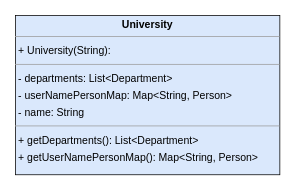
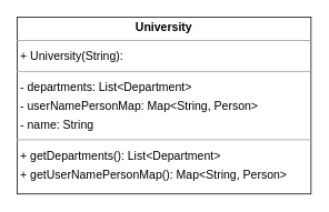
- <mxCell id="2" value="&lt;p style=&quot;margin:0px;margin-top:4px;text-align:center;&quot;&gt;&lt;b&gt;University&lt;/b&gt;&lt;/p&gt;&lt;hr size=&quot;1&quot;/&gt;&lt;p style=&quot;margin:0 0 0 4px;line-height:1.6;&quot;&gt;+ University(String): &lt;/p&gt;&lt;hr size=&quot;1&quot;/&gt;&lt;p style=&quot;margin:0 0 0 4px;line-height:1.6;&quot;&gt;- departments: List&amp;lt;Department&amp;gt;&lt;br/&gt;- userNamePersonMap: Map&amp;lt;String, Person&amp;gt;&lt;br/&gt;- name: String&lt;/p&gt;&lt;hr size=&quot;1&quot;/&gt;&lt;p style=&quot;margin:0 0 0 4px;line-height:1.6;&quot;&gt;+ getDepartments(): List&amp;lt;Department&amp;gt;&lt;br/&gt;+ getUserNamePersonMap(): Map&amp;lt;String, Person&amp;gt;&lt;/p&gt;" style="verticalAlign=top;align=left;overflow=fill;fontSize=14;fontFamily=Helvetica;html=1;rounded=0;shadow=0;comic=0;labelBackgroundColor=none;strokeWidth=1;fillColor=#dae8fc;" vertex="1" parent="1"><mxGeometry x="20" y="20" width="352" height="212" as="geometry" /></mxCell>
+ <mxCell id="2" value="&lt;p style=&quot;margin:0px;margin-top:4px;text-align:center;&quot;&gt;&lt;b&gt;University&lt;/b&gt;&lt;/p&gt;&lt;hr size=&quot;1&quot;/&gt;&lt;p style=&quot;margin:0 0 0 4px;line-height:1.6;&quot;&gt;+ University(String): &lt;/p&gt;&lt;hr size=&quot;1&quot;/&gt;&lt;p style=&quot;margin:0 0 0 4px;line-height:1.6;&quot;&gt;- departments: List&amp;lt;Department&amp;gt;&lt;br/&gt;- userNamePersonMap: Map&amp;lt;String, Person&amp;gt;&lt;br/&gt;- name: String&lt;/p&gt;&lt;hr size=&quot;1&quot;/&gt;&lt;p style=&quot;margin:0 0 0 4px;line-height:1.6;&quot;&gt;+ getDepartments(): List&amp;lt;Department&amp;gt;&lt;br/&gt;+ getUserNamePersonMap(): Map&amp;lt;String, Person&amp;gt;&lt;/p&gt;" style="verticalAlign=top;align=left;overflow=fill;fontSize=14;fontFamily=Helvetica;html=1;rounded=0;shadow=0;comic=0;labelBackgroundColor=none;strokeWidth=1;" vertex="1" parent="1"><mxGeometry x="20" y="20" width="352" height="212" as="geometry" /></mxCell>
